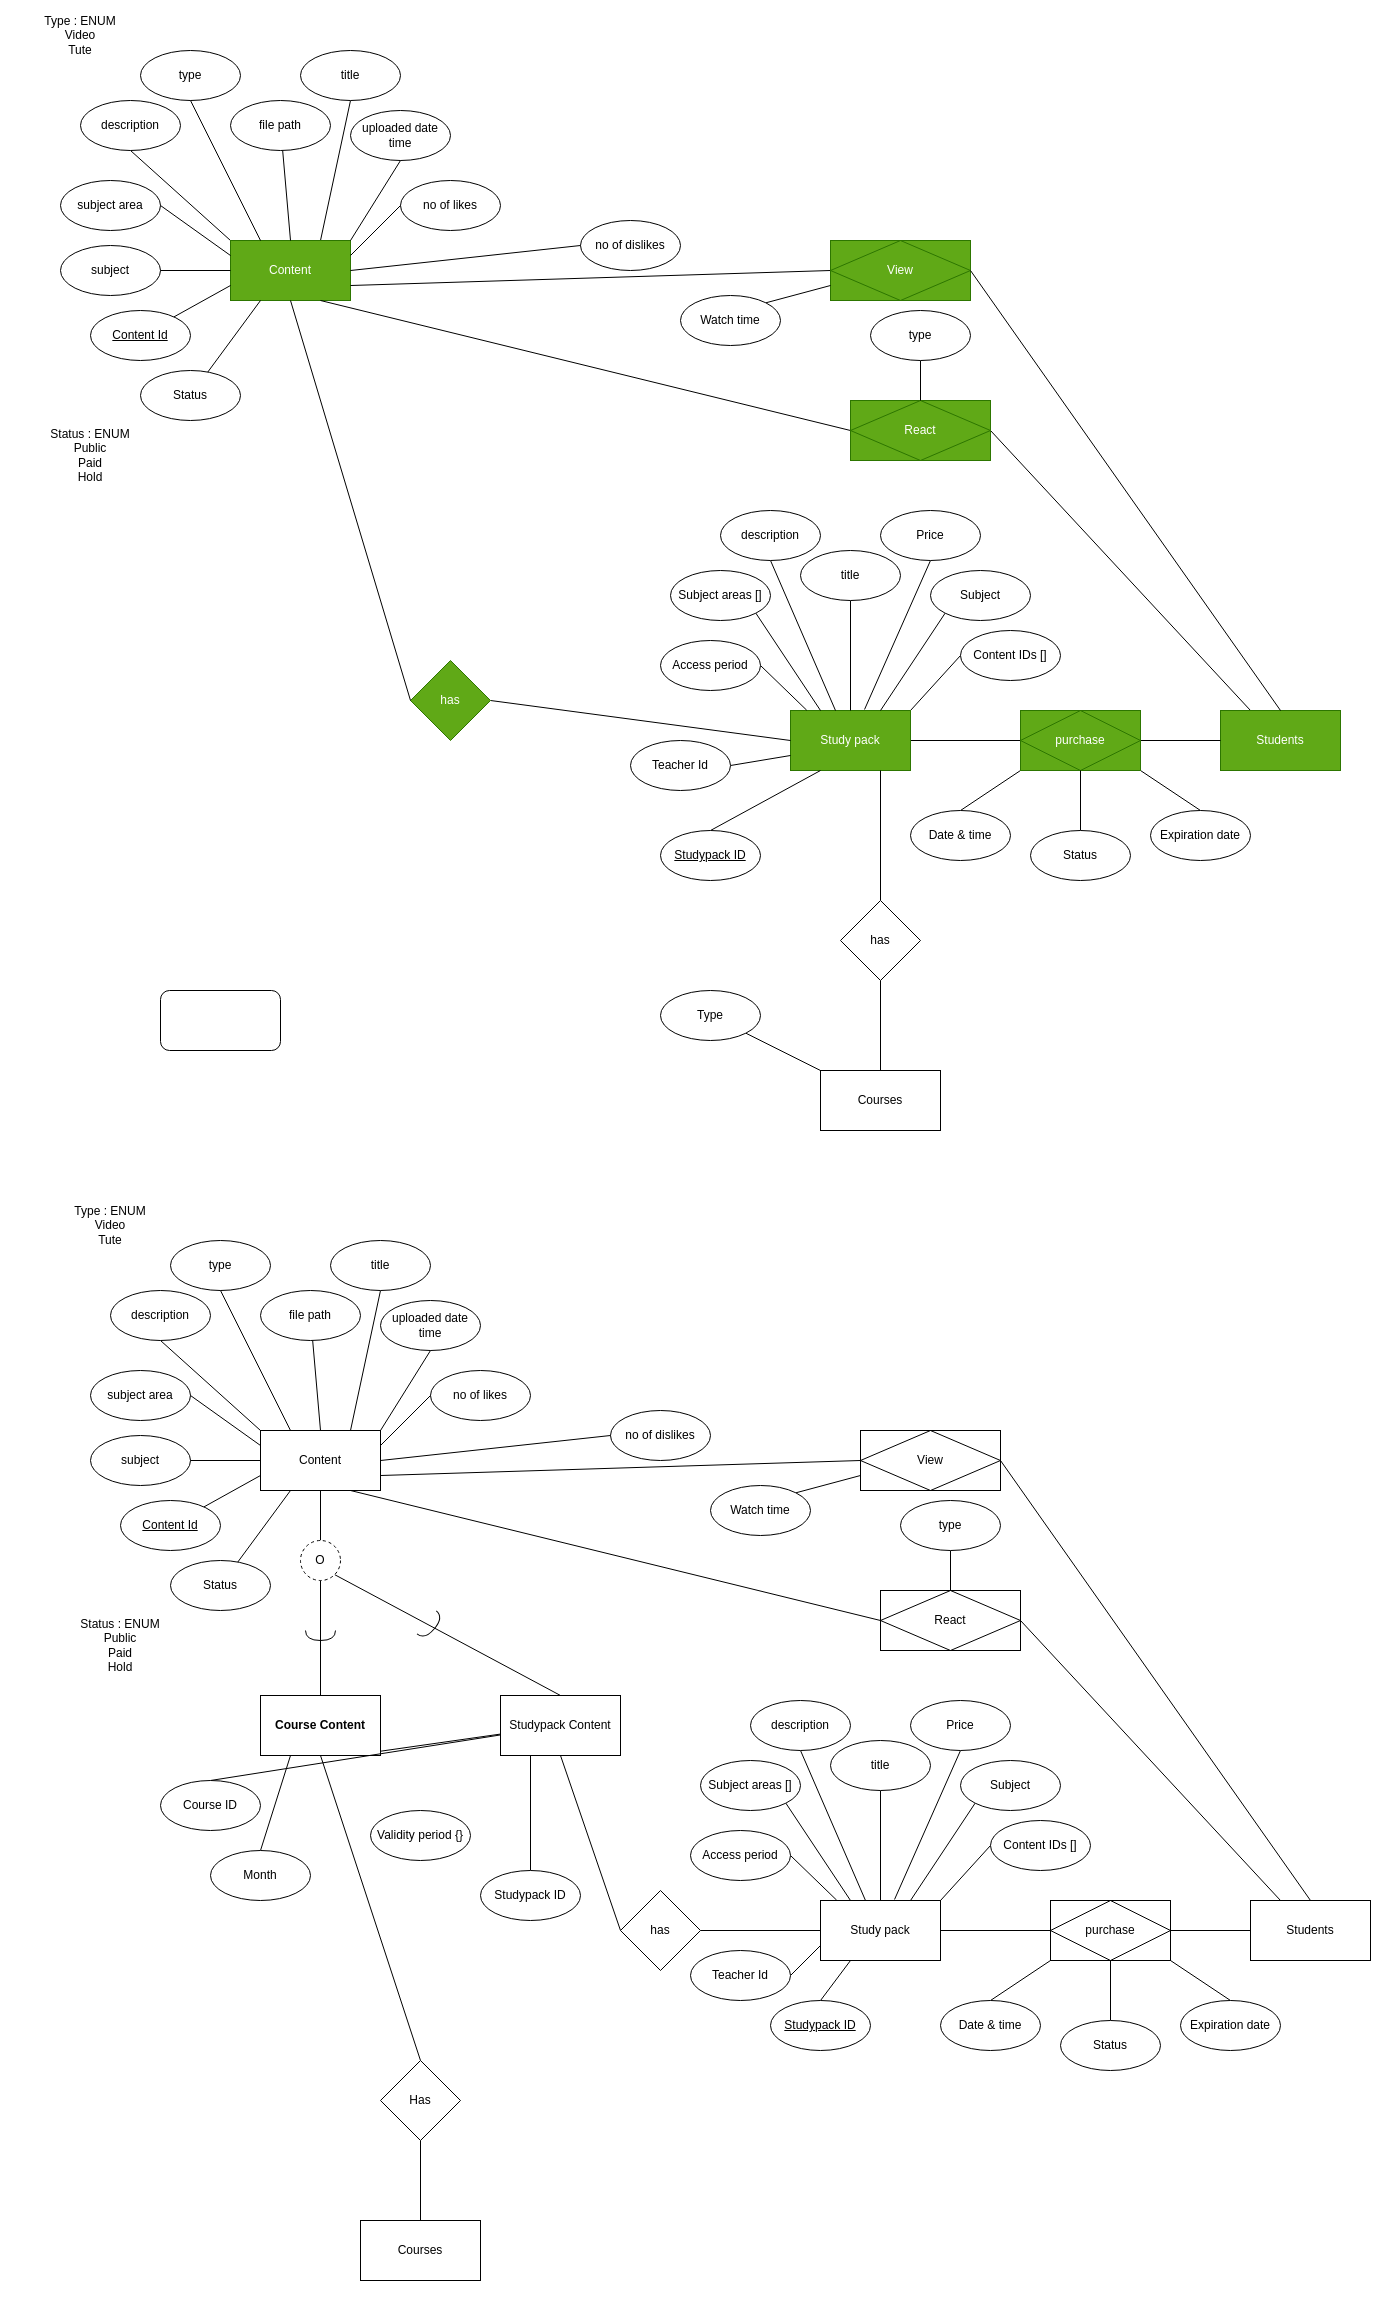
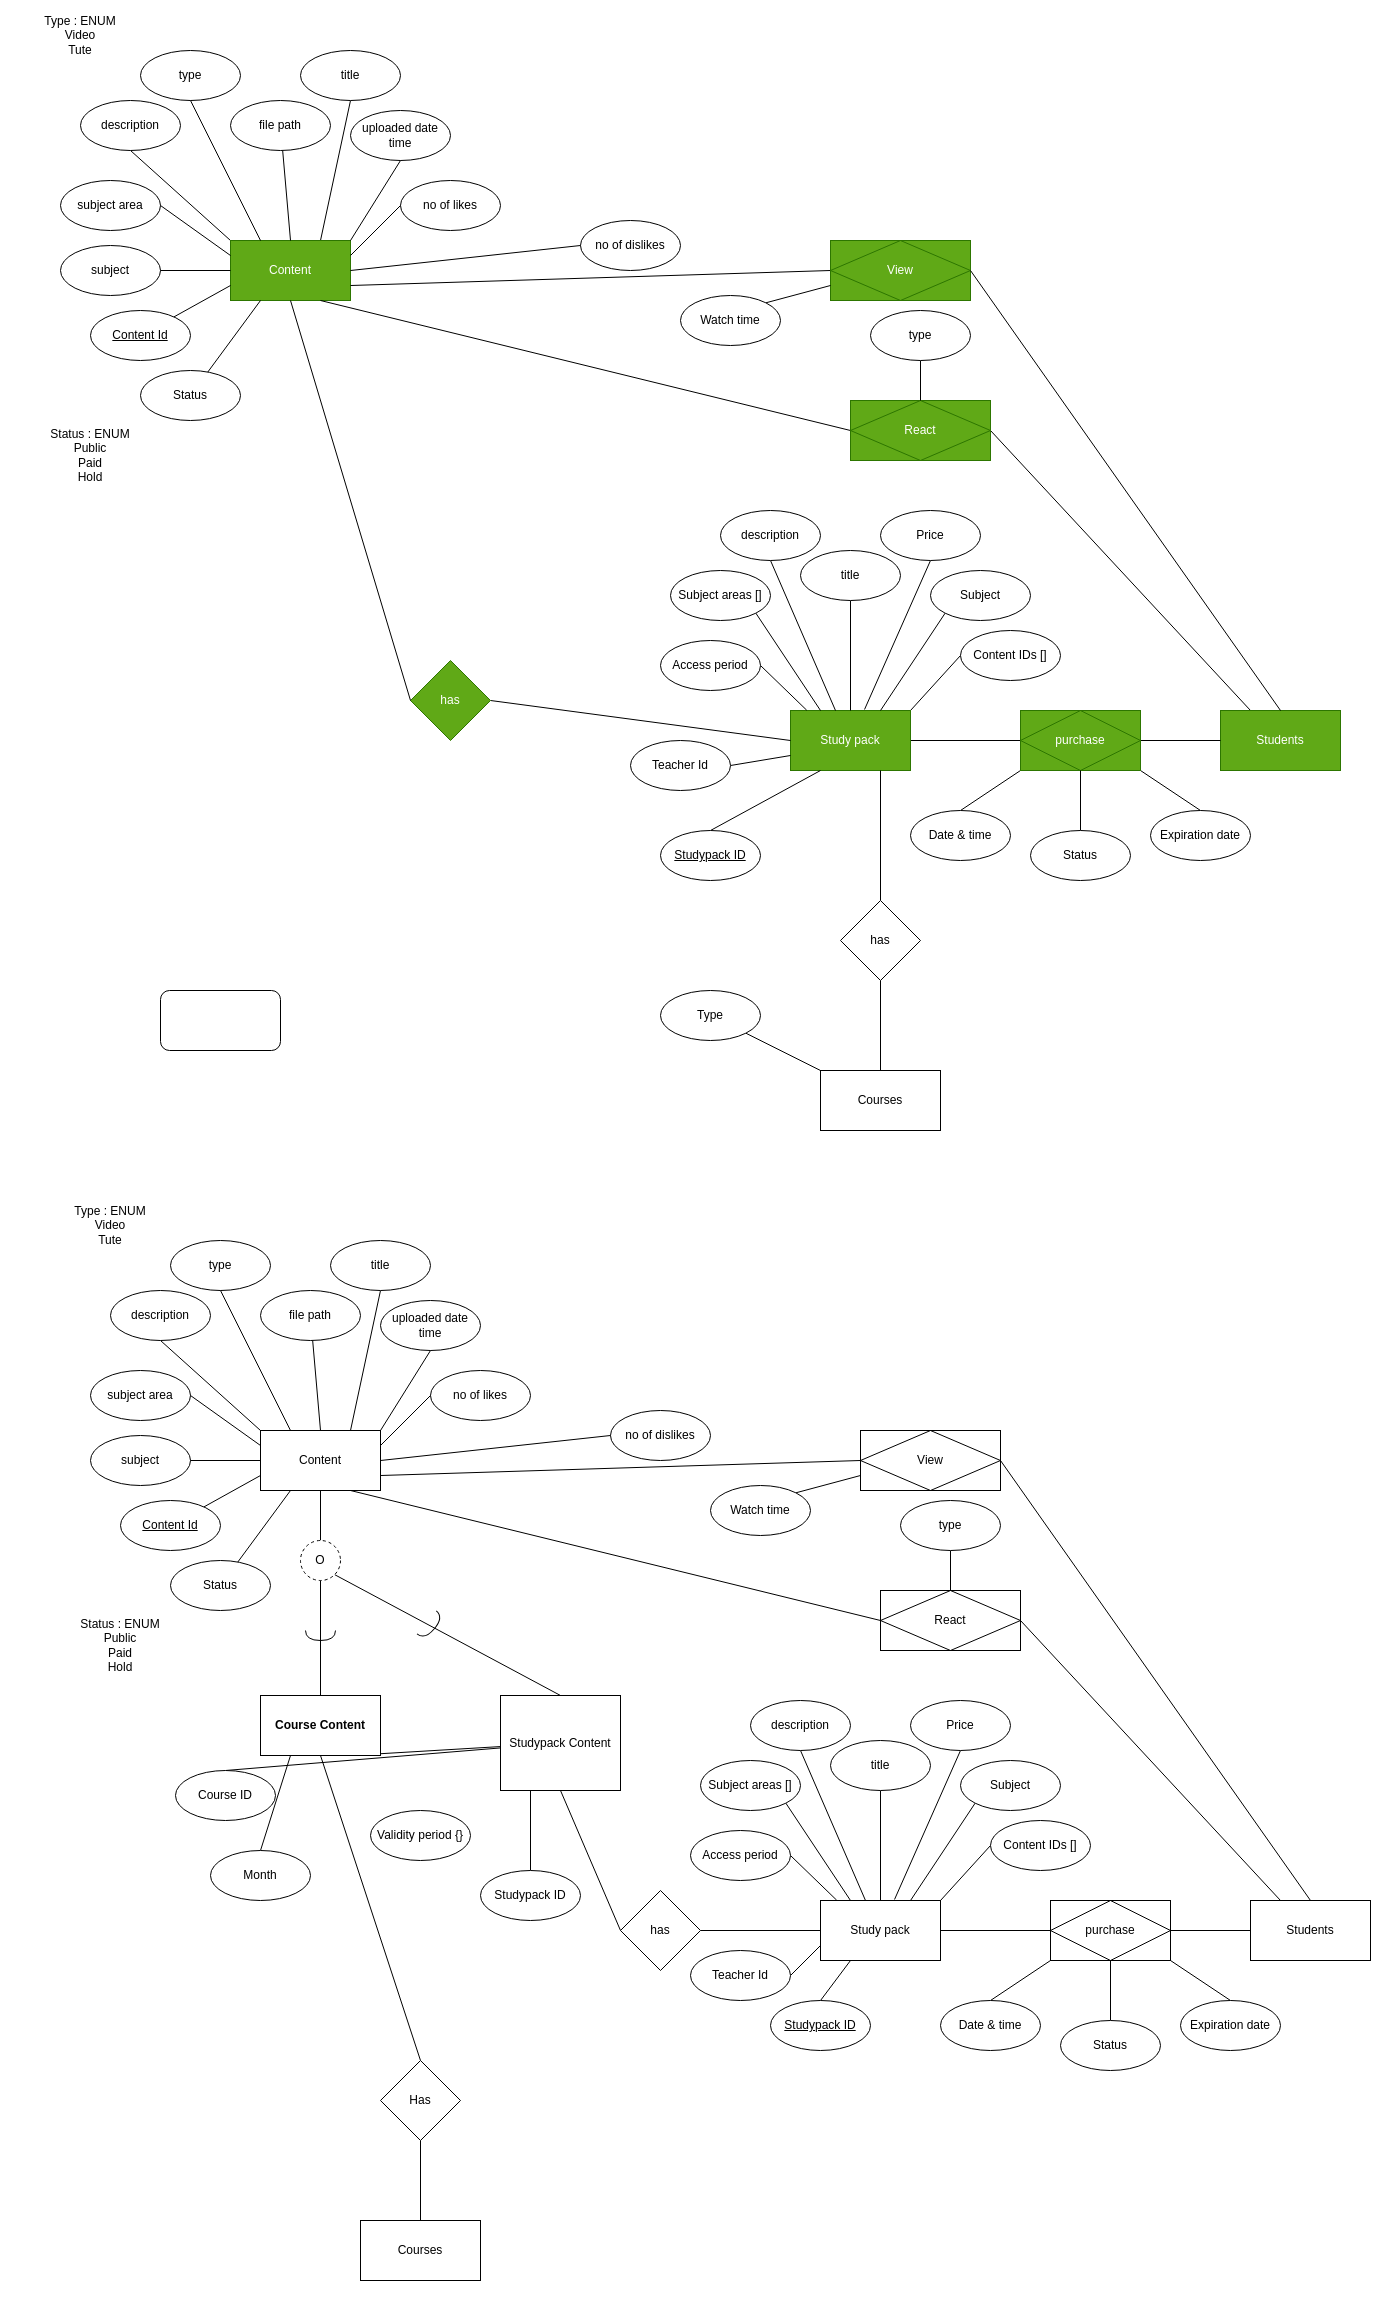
- <mxCell id="58" value="Studypack Content" style="rounded=0;whiteSpace=wrap;html=1;" vertex="1" parent="1"><mxGeometry x="500" y="1695" width="120" height="60" as="geometry" /></mxCell>
+ <mxCell id="58" value="Studypack Content" style="rounded=0;whiteSpace=wrap;html=1;" vertex="1" parent="1"><mxGeometry x="500" y="1695" width="120" height="95" as="geometry" /></mxCell>
- <mxCell id="63" value="Course ID" style="ellipse;whiteSpace=wrap;html=1;" vertex="1" parent="1"><mxGeometry x="160" y="1780" width="100" height="50" as="geometry" /></mxCell>
+ <mxCell id="63" value="Course ID" style="ellipse;whiteSpace=wrap;html=1;" vertex="1" parent="1"><mxGeometry x="175" y="1770" width="100" height="50" as="geometry" /></mxCell>
